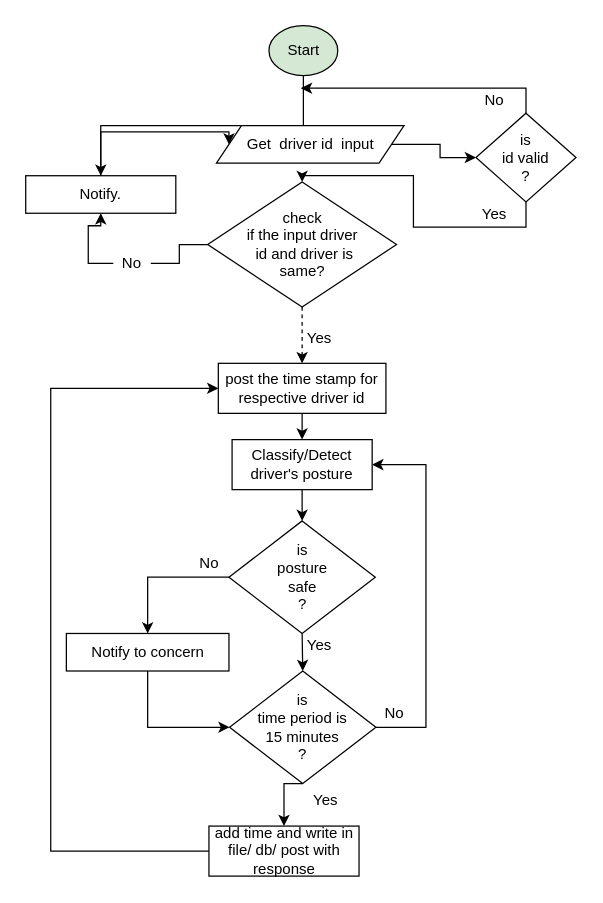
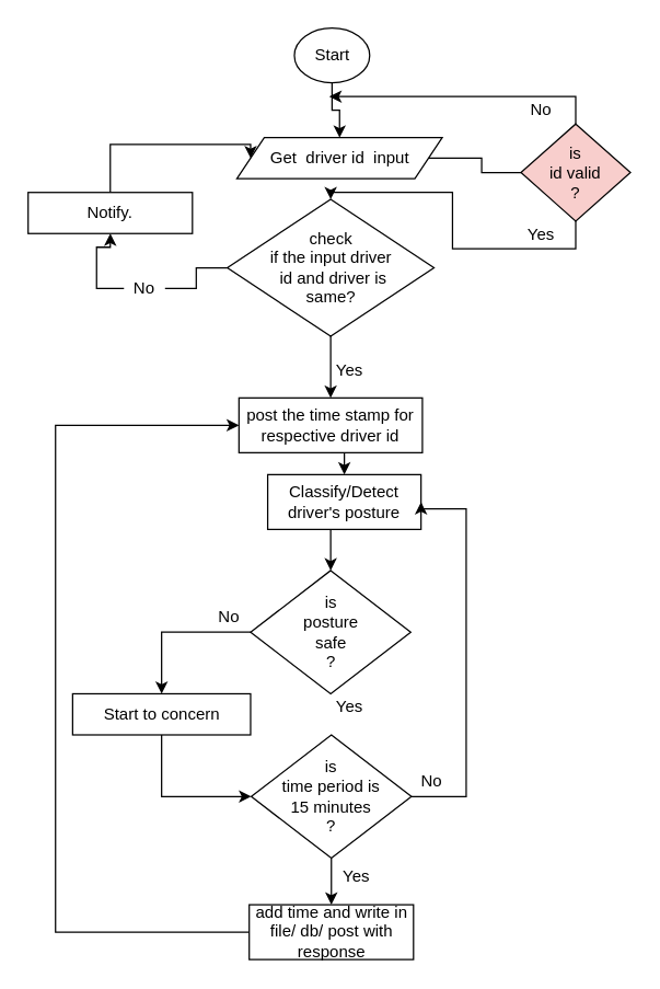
- <mxCell id="3" value="Start&lt;br&gt;" style="ellipse;whiteSpace=wrap;html=1;fillColor=#d5e8d4;" vertex="1" parent="1"><mxGeometry x="214.5" y="20" width="55" height="40" as="geometry" /></mxCell>
+ <mxCell id="3" value="Start&lt;br&gt;" style="ellipse;whiteSpace=wrap;html=1;" vertex="1" parent="1"><mxGeometry x="214.5" y="20" width="55" height="40" as="geometry" /></mxCell>
- <mxCell id="2" style="edgeStyle=orthogonalEdgeStyle;rounded=0;orthogonalLoop=1;jettySize=auto;html=1;exitX=0.5;exitY=1;exitDx=0;exitDy=0;" edge="1" parent="1" source="3" target="27"><mxGeometry relative="1" as="geometry" /></mxCell>
+ <mxCell id="2" style="edgeStyle=orthogonalEdgeStyle;rounded=0;orthogonalLoop=1;jettySize=auto;html=1;exitX=0.5;exitY=1;exitDx=0;exitDy=0;entryX=0.5;entryY=0;entryDx=0;entryDy=0;" edge="1" parent="1" source="3" target="5"><mxGeometry relative="1" as="geometry" /></mxCell>
- <mxCell id="4" style="edgeStyle=orthogonalEdgeStyle;rounded=0;orthogonalLoop=1;jettySize=auto;html=1;exitX=1;exitY=0.5;exitDx=0;exitDy=0;entryX=0;entryY=0.5;entryDx=0;entryDy=0;" edge="1" parent="1" source="5" target="25"><mxGeometry relative="1" as="geometry" /></mxCell>
+ <mxCell id="4" style="edgeStyle=orthogonalEdgeStyle;rounded=0;orthogonalLoop=1;jettySize=auto;html=1;exitX=1;exitY=0.5;exitDx=0;exitDy=0;entryX=0;entryY=0.5;entryDx=0;entryDy=0;endArrow=none;" edge="1" parent="1" source="5" target="25"><mxGeometry relative="1" as="geometry" /></mxCell>
- <mxCell id="25" value="is &lt;br&gt;id valid&lt;br&gt;?" style="rhombus;whiteSpace=wrap;html=1;" vertex="1" parent="1"><mxGeometry x="380" y="90" width="80" height="71" as="geometry" /></mxCell>
+ <mxCell id="25" value="is &lt;br&gt;id valid&lt;br&gt;?" style="rhombus;whiteSpace=wrap;html=1;fillColor=#f8cecc;" vertex="1" parent="1"><mxGeometry x="380" y="90" width="80" height="71" as="geometry" /></mxCell>
- <mxCell id="8" style="edgeStyle=orthogonalEdgeStyle;rounded=0;orthogonalLoop=1;jettySize=auto;html=1;exitX=0.5;exitY=1;exitDx=0;exitDy=0;entryX=0.5;entryY=0;entryDx=0;entryDy=0;dashed=1;" edge="1" parent="1" source="10" target="7"><mxGeometry relative="1" as="geometry" /></mxCell>
+ <mxCell id="8" style="edgeStyle=orthogonalEdgeStyle;rounded=0;orthogonalLoop=1;jettySize=auto;html=1;exitX=0.5;exitY=1;exitDx=0;exitDy=0;entryX=0.5;entryY=0;entryDx=0;entryDy=0;" edge="1" parent="1" source="10" target="7"><mxGeometry relative="1" as="geometry" /></mxCell>
- <mxCell id="12" value="Classify/Detect driver's posture" style="rounded=0;whiteSpace=wrap;html=1;" vertex="1" parent="1"><mxGeometry x="185" y="351" width="112" height="40" as="geometry" /></mxCell>
+ <mxCell id="12" value="Classify/Detect driver's posture" style="rounded=0;whiteSpace=wrap;html=1;" vertex="1" parent="1"><mxGeometry x="195" y="346" width="112" height="40" as="geometry" /></mxCell>
- <mxCell id="19" style="edgeStyle=orthogonalEdgeStyle;rounded=0;orthogonalLoop=1;jettySize=auto;html=1;exitX=0.5;exitY=1;exitDx=0;exitDy=0;entryX=0.5;entryY=0;entryDx=0;entryDy=0;" edge="1" parent="1" source="20" target="15"><mxGeometry relative="1" as="geometry" /></mxCell>
- <mxCell id="22" value="Notify to concern" style="rounded=0;whiteSpace=wrap;html=1;" vertex="1" parent="1"><mxGeometry x="52.5" y="506" width="130" height="30" as="geometry" /></mxCell>
+ <mxCell id="22" value="Start to concern" style="rounded=0;whiteSpace=wrap;html=1;" vertex="1" parent="1"><mxGeometry x="52.5" y="506" width="130" height="30" as="geometry" /></mxCell>
- <mxCell id="17" value="add time and write in file/ db/ post with response" style="rounded=0;whiteSpace=wrap;html=1;" vertex="1" parent="1"><mxGeometry x="166.5" y="660" width="120" height="40" as="geometry" /></mxCell>
+ <mxCell id="17" value="add time and write in file/ db/ post with response" style="rounded=0;whiteSpace=wrap;html=1;" vertex="1" parent="1"><mxGeometry x="181.5" y="660" width="120" height="40" as="geometry" /></mxCell>
